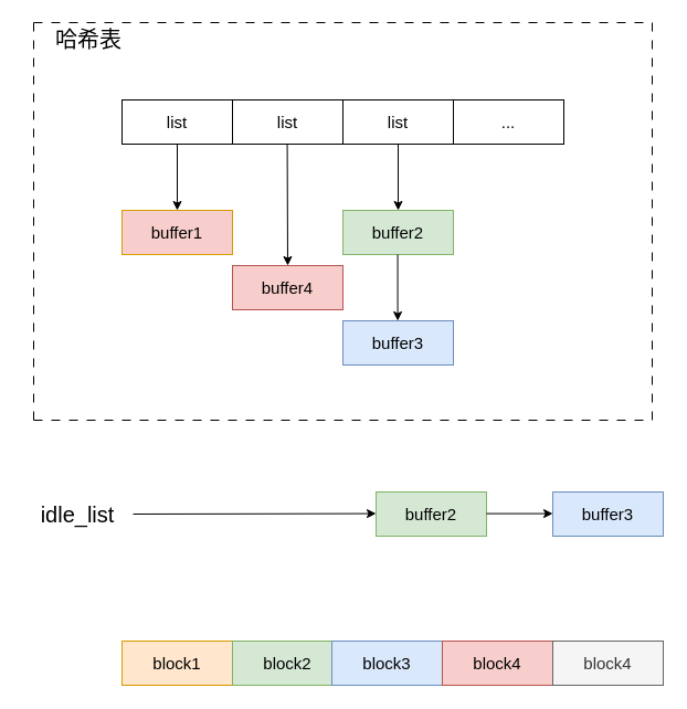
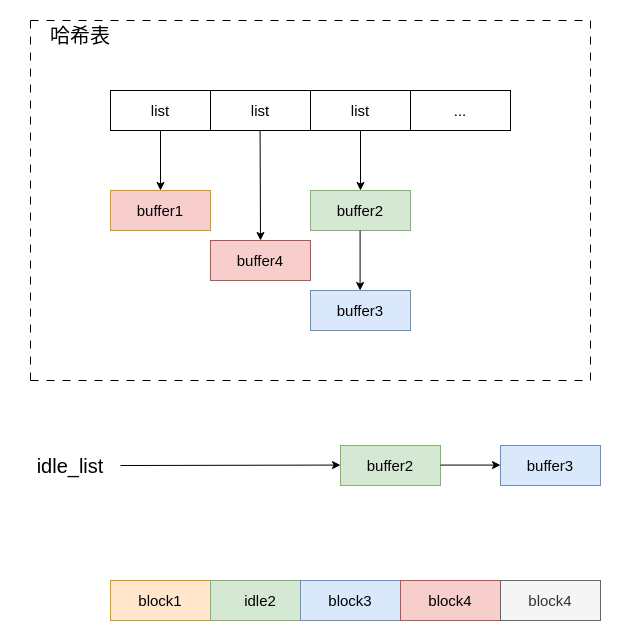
- <mxCell id="25" value="block2" style="rounded=0;whiteSpace=wrap;html=1;fontSize=15;fillColor=#d5e8d4;strokeColor=#82b366;" vertex="1" parent="1"><mxGeometry x="210" y="580" width="100" height="40" as="geometry" /></mxCell>
+ <mxCell id="25" value="idle2" style="rounded=0;whiteSpace=wrap;html=1;fontSize=15;fillColor=#d5e8d4;strokeColor=#82b366;" vertex="1" parent="1"><mxGeometry x="210" y="580" width="100" height="40" as="geometry" /></mxCell>
